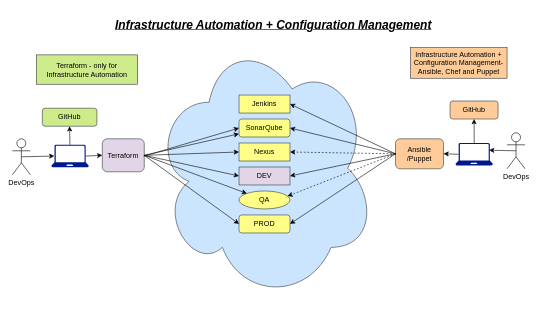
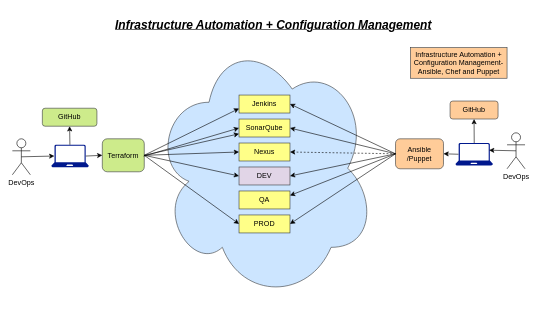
- <mxCell id="5" value="Terraform - only for Infrastructure Automation" style="text;html=1;strokeColor=#36393d;fillColor=#cdeb8b;align=center;verticalAlign=middle;whiteSpace=wrap;rounded=0;" parent="1" vertex="1"><mxGeometry x="60" y="91" width="169" height="49" as="geometry" /></mxCell>
- <mxCell id="12" value="SonarQube" style="whiteSpace=wrap;html=1;fillColor=#ffff88;strokeColor=#36393d;rounded=1;" parent="1" vertex="1"><mxGeometry x="398" y="198" width="85" height="30" as="geometry" /></mxCell>
+ <mxCell id="12" value="SonarQube" style="rounded=0;whiteSpace=wrap;html=1;fillColor=#ffff88;strokeColor=#36393d;" parent="1" vertex="1"><mxGeometry x="398" y="198" width="85" height="30" as="geometry" /></mxCell>
- <mxCell id="4" value="Terraform" style="rounded=1;whiteSpace=wrap;html=1;fillColor=#e1d5e7;strokeColor=#36393d;" parent="1" vertex="1"><mxGeometry x="170" y="231" width="70" height="55" as="geometry" /></mxCell>
+ <mxCell id="4" value="Terraform" style="rounded=1;whiteSpace=wrap;html=1;fillColor=#cdeb8b;strokeColor=#36393d;" parent="1" vertex="1"><mxGeometry x="170" y="231" width="70" height="55" as="geometry" /></mxCell>
- <mxCell id="17" value="" style="endArrow=classic;html=1;exitX=1;exitY=0.5;exitDx=0;exitDy=0;" parent="1" source="4" target="15" edge="1"><mxGeometry width="50" height="50" relative="1" as="geometry"><mxPoint x="240" y="261" as="sourcePoint" /><mxPoint x="410" y="361" as="targetPoint" /></mxGeometry></mxCell>
+ <mxCell id="17" value="" style="endArrow=classic;html=1;entryX=0;entryY=0.75;entryDx=0;entryDy=0;exitX=1;exitY=0.5;exitDx=0;exitDy=0;" parent="1" source="4" target="11" edge="1"><mxGeometry width="50" height="50" relative="1" as="geometry"><mxPoint x="240" y="261" as="sourcePoint" /><mxPoint x="410" y="361" as="targetPoint" /></mxGeometry></mxCell>
- <mxCell id="27" value="" style="endArrow=classic;html=1;exitX=0;exitY=0.5;exitDx=0;exitDy=0;entryX=1;entryY=0.25;entryDx=0;entryDy=0;dashed=1;" parent="1" source="7" target="15" edge="1"><mxGeometry width="50" height="50" relative="1" as="geometry"><mxPoint x="679" y="266" as="sourcePoint" /><mxPoint x="493" y="303" as="targetPoint" /><Array as="points" /></mxGeometry></mxCell>
+ <mxCell id="27" value="" style="endArrow=classic;html=1;exitX=0;exitY=0.5;exitDx=0;exitDy=0;entryX=1;entryY=0.25;entryDx=0;entryDy=0;" parent="1" source="7" target="15" edge="1"><mxGeometry width="50" height="50" relative="1" as="geometry"><mxPoint x="679" y="266" as="sourcePoint" /><mxPoint x="493" y="303" as="targetPoint" /><Array as="points" /></mxGeometry></mxCell>
- <mxCell id="15" value="QA" style="ellipse;whiteSpace=wrap;html=1;fillColor=#ffff88;strokeColor=#36393d;" parent="1" vertex="1"><mxGeometry x="398" y="318" width="85" height="30" as="geometry" /></mxCell>
+ <mxCell id="15" value="QA" style="rounded=0;whiteSpace=wrap;html=1;fillColor=#ffff88;strokeColor=#36393d;" parent="1" vertex="1"><mxGeometry x="398" y="318" width="85" height="30" as="geometry" /></mxCell>
- <mxCell id="16" value="PROD" style="whiteSpace=wrap;html=1;fillColor=#ffff88;strokeColor=#36393d;rounded=1;" parent="1" vertex="1"><mxGeometry x="398" y="358" width="85" height="30" as="geometry" /></mxCell>
+ <mxCell id="16" value="PROD" style="rounded=0;whiteSpace=wrap;html=1;fillColor=#ffff88;strokeColor=#36393d;" parent="1" vertex="1"><mxGeometry x="398" y="358" width="85" height="30" as="geometry" /></mxCell>
